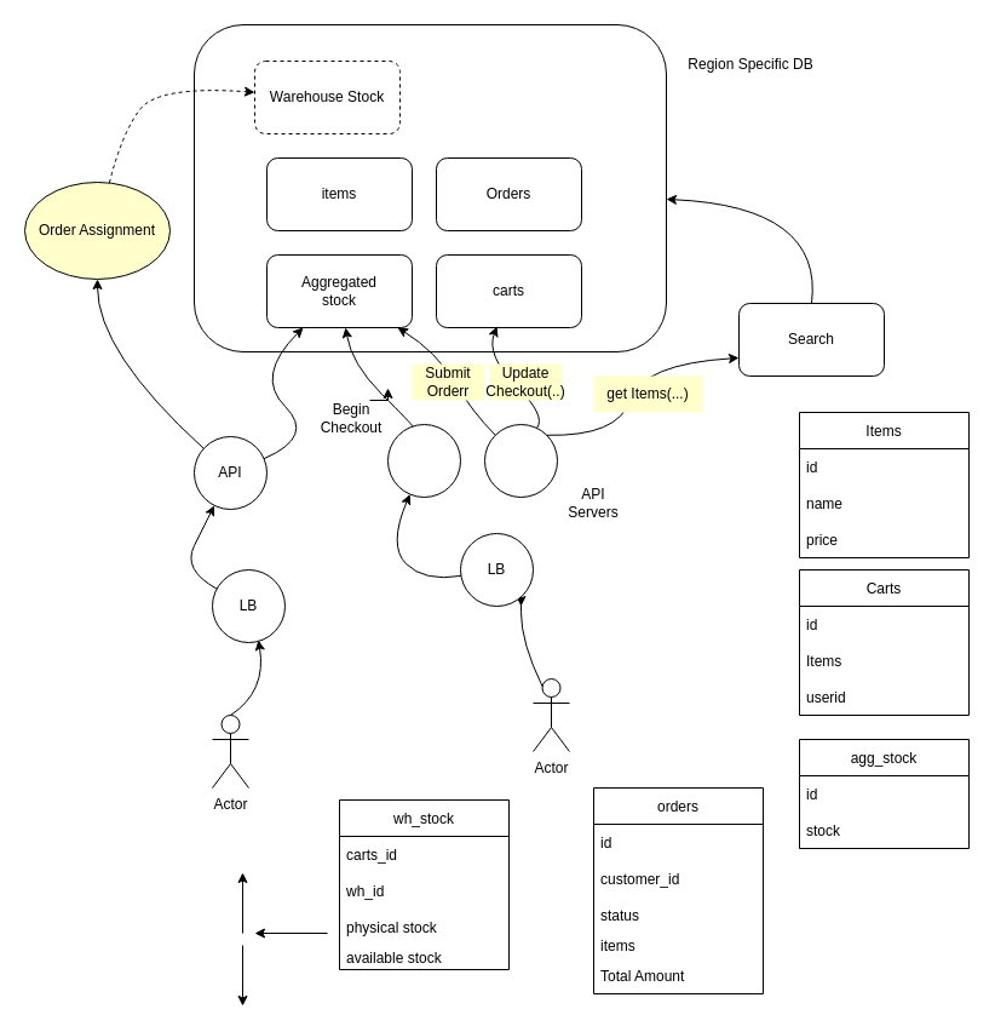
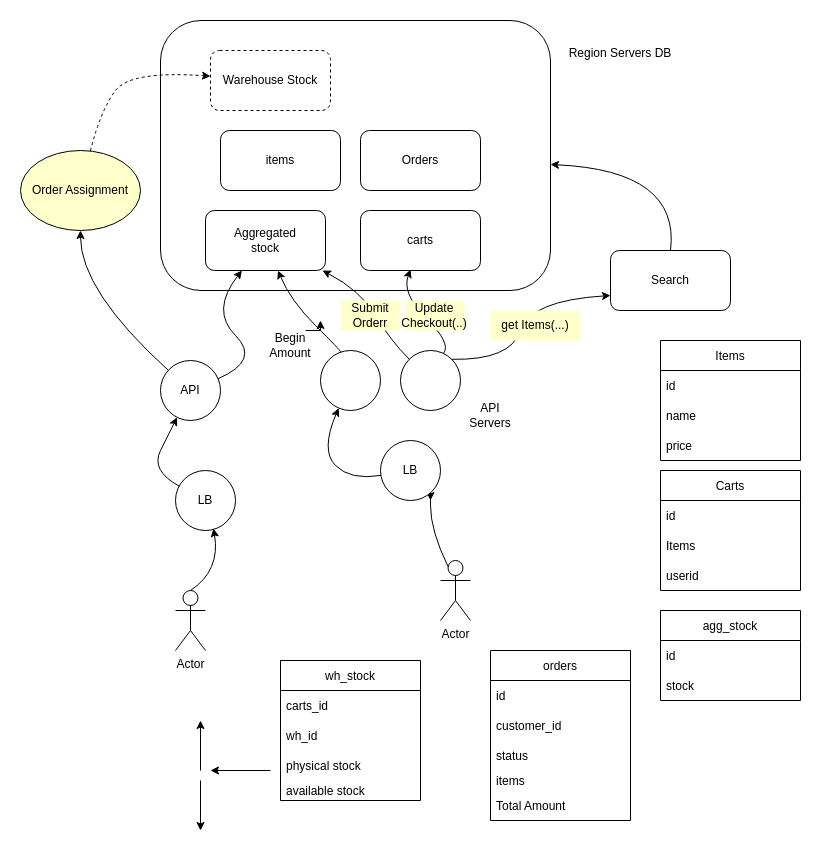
- <mxCell id="11" value="Region Specific DB" style="text;html=1;strokeColor=none;fillColor=none;align=center;verticalAlign=middle;whiteSpace=wrap;rounded=0;" parent="1" vertex="1"><mxGeometry x="560" y="30" width="120" height="45" as="geometry" /></mxCell>
+ <mxCell id="11" value="Region Servers DB" style="text;html=1;strokeColor=none;fillColor=none;align=center;verticalAlign=middle;whiteSpace=wrap;rounded=0;" parent="1" vertex="1"><mxGeometry x="560" y="30" width="120" height="45" as="geometry" /></mxCell>
- <mxCell id="3" value="Aggregated&lt;br&gt;stock" style="rounded=1;whiteSpace=wrap;html=1;" parent="1" vertex="1"><mxGeometry x="220" y="210" width="120" height="60" as="geometry" /></mxCell>
+ <mxCell id="3" value="Aggregated&lt;br&gt;stock" style="rounded=1;whiteSpace=wrap;html=1;" parent="1" vertex="1"><mxGeometry x="205" y="210" width="120" height="60" as="geometry" /></mxCell>
- <mxCell id="35" value="Begin&lt;br&gt;Checkout" style="text;html=1;strokeColor=none;fillColor=none;align=center;verticalAlign=middle;whiteSpace=wrap;rounded=0;" vertex="1" parent="1"><mxGeometry x="260" y="330" width="60" height="30" as="geometry" /></mxCell>
+ <mxCell id="35" value="Begin&lt;br&gt;Amount" style="text;html=1;strokeColor=none;fillColor=none;align=center;verticalAlign=middle;whiteSpace=wrap;rounded=0;" vertex="1" parent="1"><mxGeometry x="260" y="330" width="60" height="30" as="geometry" /></mxCell>
